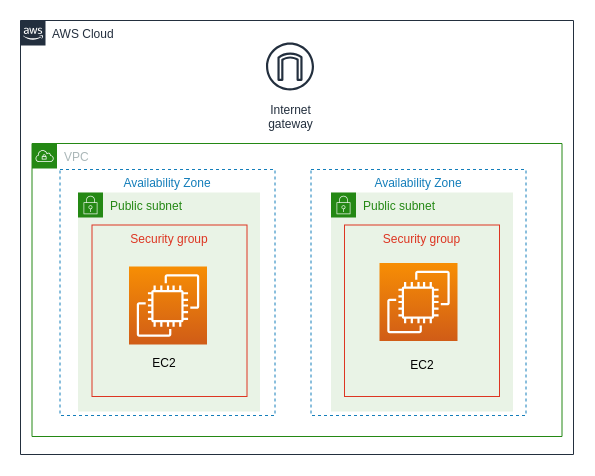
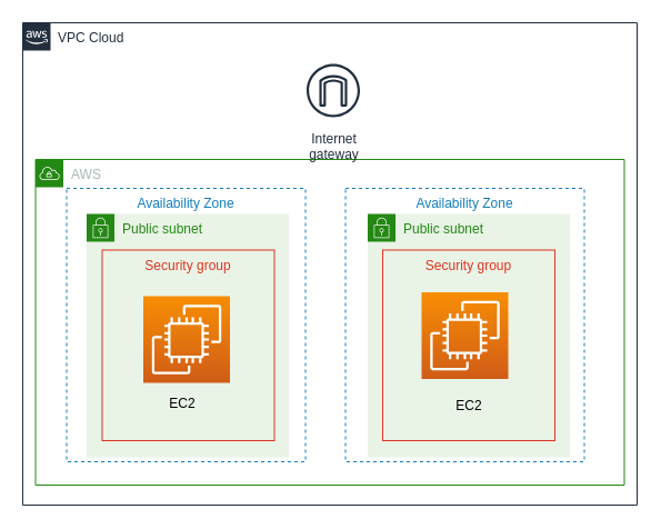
- <mxCell id="2" value="AWS Cloud" style="points=[[0,0],[0.25,0],[0.5,0],[0.75,0],[1,0],[1,0.25],[1,0.5],[1,0.75],[1,1],[0.75,1],[0.5,1],[0.25,1],[0,1],[0,0.75],[0,0.5],[0,0.25]];outlineConnect=0;gradientColor=none;html=1;whiteSpace=wrap;fontSize=12;fontStyle=0;container=1;pointerEvents=0;collapsible=0;recursiveResize=0;shape=mxgraph.aws4.group;grIcon=mxgraph.aws4.group_aws_cloud_alt;strokeColor=#232F3E;fillColor=none;verticalAlign=top;align=left;spacingLeft=30;fontColor=#232F3E;dashed=0;" vertex="1" parent="1"><mxGeometry x="20" y="20" width="553" height="434" as="geometry" /></mxCell>
+ <mxCell id="2" value="VPC Cloud" style="points=[[0,0],[0.25,0],[0.5,0],[0.75,0],[1,0],[1,0.25],[1,0.5],[1,0.75],[1,1],[0.75,1],[0.5,1],[0.25,1],[0,1],[0,0.75],[0,0.5],[0,0.25]];outlineConnect=0;gradientColor=none;html=1;whiteSpace=wrap;fontSize=12;fontStyle=0;container=1;pointerEvents=0;collapsible=0;recursiveResize=0;shape=mxgraph.aws4.group;grIcon=mxgraph.aws4.group_aws_cloud_alt;strokeColor=#232F3E;fillColor=none;verticalAlign=top;align=left;spacingLeft=30;fontColor=#232F3E;dashed=0;" vertex="1" parent="1"><mxGeometry x="20" y="20" width="553" height="434" as="geometry" /></mxCell>
- <mxCell id="14" value="Internet&#10;gateway" style="sketch=0;outlineConnect=0;fontColor=#232F3E;gradientColor=none;strokeColor=#232F3E;fillColor=#ffffff;dashed=0;verticalLabelPosition=bottom;verticalAlign=top;align=center;html=1;fontSize=12;fontStyle=0;aspect=fixed;shape=mxgraph.aws4.resourceIcon;resIcon=mxgraph.aws4.internet_gateway;" vertex="1" parent="2"><mxGeometry x="239.5" y="16" width="60" height="60" as="geometry" /></mxCell>
+ <mxCell id="14" value="Internet&#10;gateway" style="sketch=0;outlineConnect=0;fontColor=#232F3E;gradientColor=none;strokeColor=#232F3E;fillColor=#ffffff;dashed=0;verticalLabelPosition=bottom;verticalAlign=top;align=center;html=1;fontSize=12;fontStyle=0;aspect=fixed;shape=mxgraph.aws4.resourceIcon;resIcon=mxgraph.aws4.internet_gateway;" vertex="1" parent="2"><mxGeometry x="249.5" y="31" width="60" height="60" as="geometry" /></mxCell>
- <mxCell id="3" value="VPC" style="points=[[0,0],[0.25,0],[0.5,0],[0.75,0],[1,0],[1,0.25],[1,0.5],[1,0.75],[1,1],[0.75,1],[0.5,1],[0.25,1],[0,1],[0,0.75],[0,0.5],[0,0.25]];outlineConnect=0;gradientColor=none;html=1;whiteSpace=wrap;fontSize=12;fontStyle=0;container=1;pointerEvents=0;collapsible=0;recursiveResize=0;shape=mxgraph.aws4.group;grIcon=mxgraph.aws4.group_vpc;strokeColor=#248814;fillColor=none;verticalAlign=top;align=left;spacingLeft=30;fontColor=#AAB7B8;dashed=0;" vertex="1" parent="2"><mxGeometry x="11.5" y="123" width="530" height="293" as="geometry" /></mxCell>
+ <mxCell id="3" value="AWS" style="points=[[0,0],[0.25,0],[0.5,0],[0.75,0],[1,0],[1,0.25],[1,0.5],[1,0.75],[1,1],[0.75,1],[0.5,1],[0.25,1],[0,1],[0,0.75],[0,0.5],[0,0.25]];outlineConnect=0;gradientColor=none;html=1;whiteSpace=wrap;fontSize=12;fontStyle=0;container=1;pointerEvents=0;collapsible=0;recursiveResize=0;shape=mxgraph.aws4.group;grIcon=mxgraph.aws4.group_vpc;strokeColor=#248814;fillColor=none;verticalAlign=top;align=left;spacingLeft=30;fontColor=#AAB7B8;dashed=0;" vertex="1" parent="2"><mxGeometry x="11.5" y="123" width="530" height="293" as="geometry" /></mxCell>
